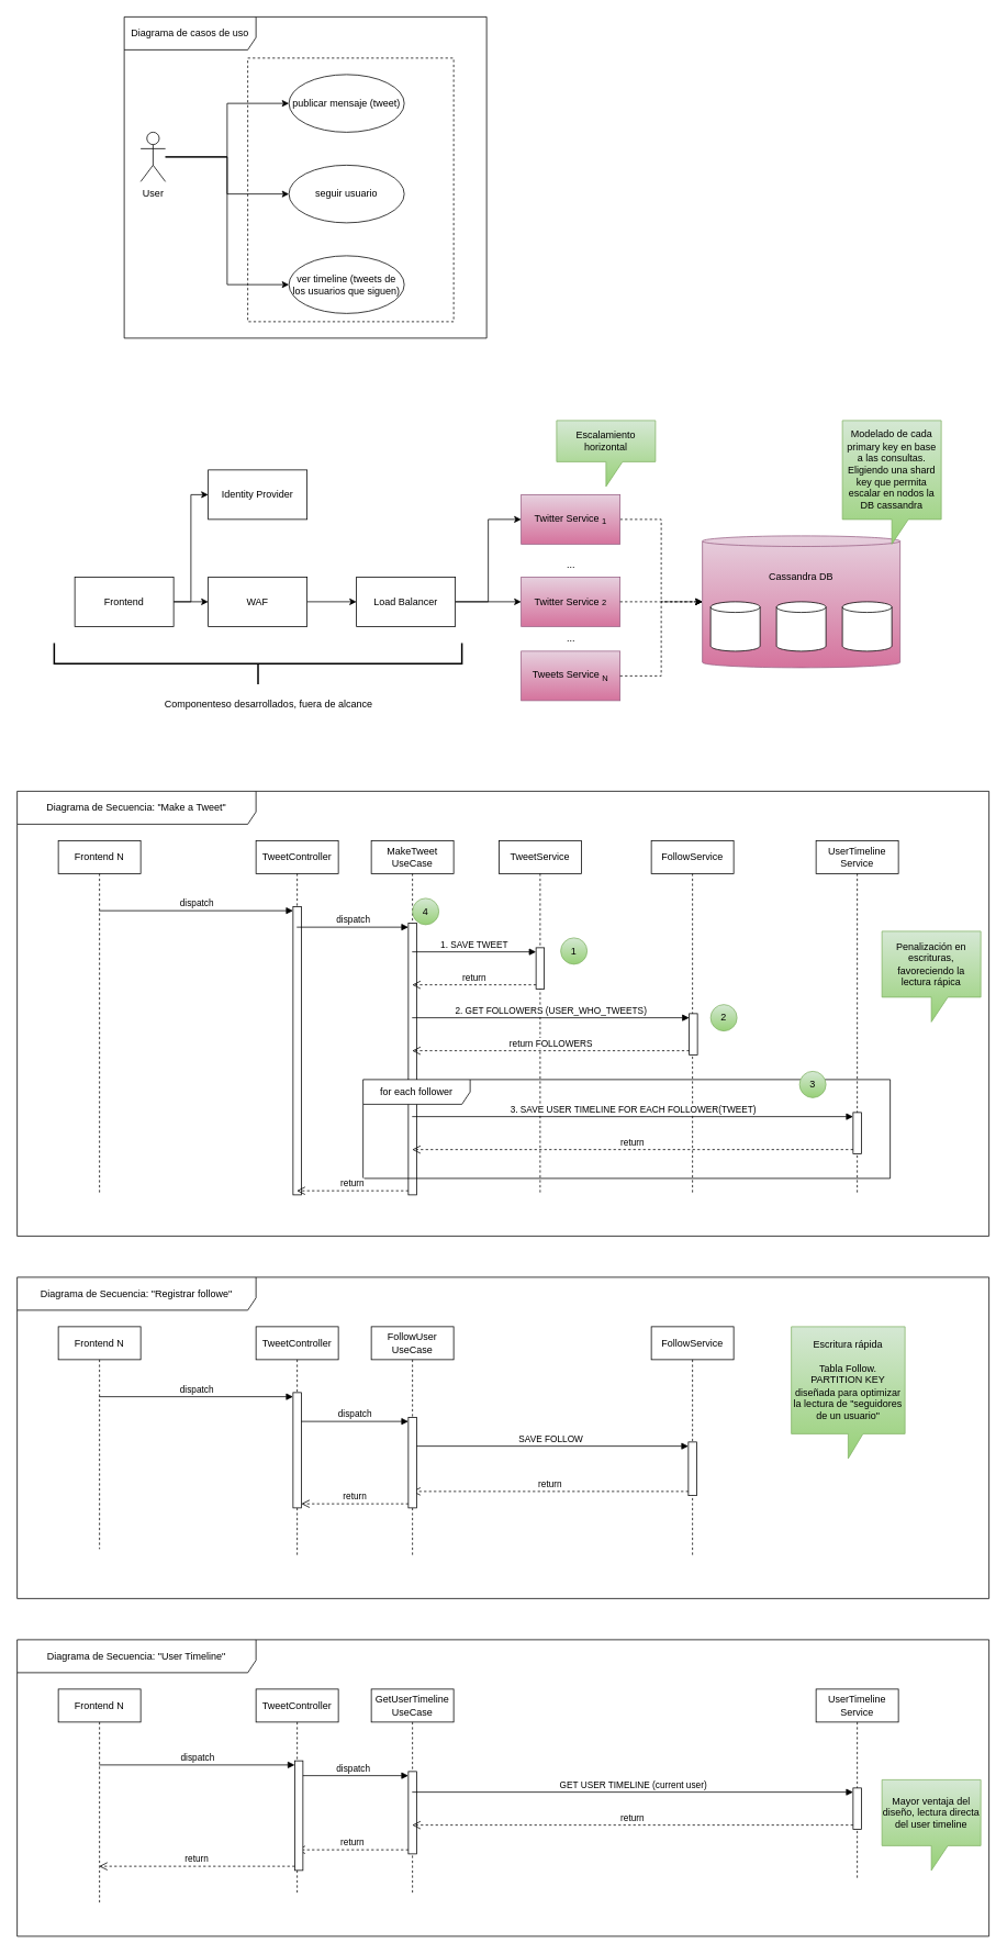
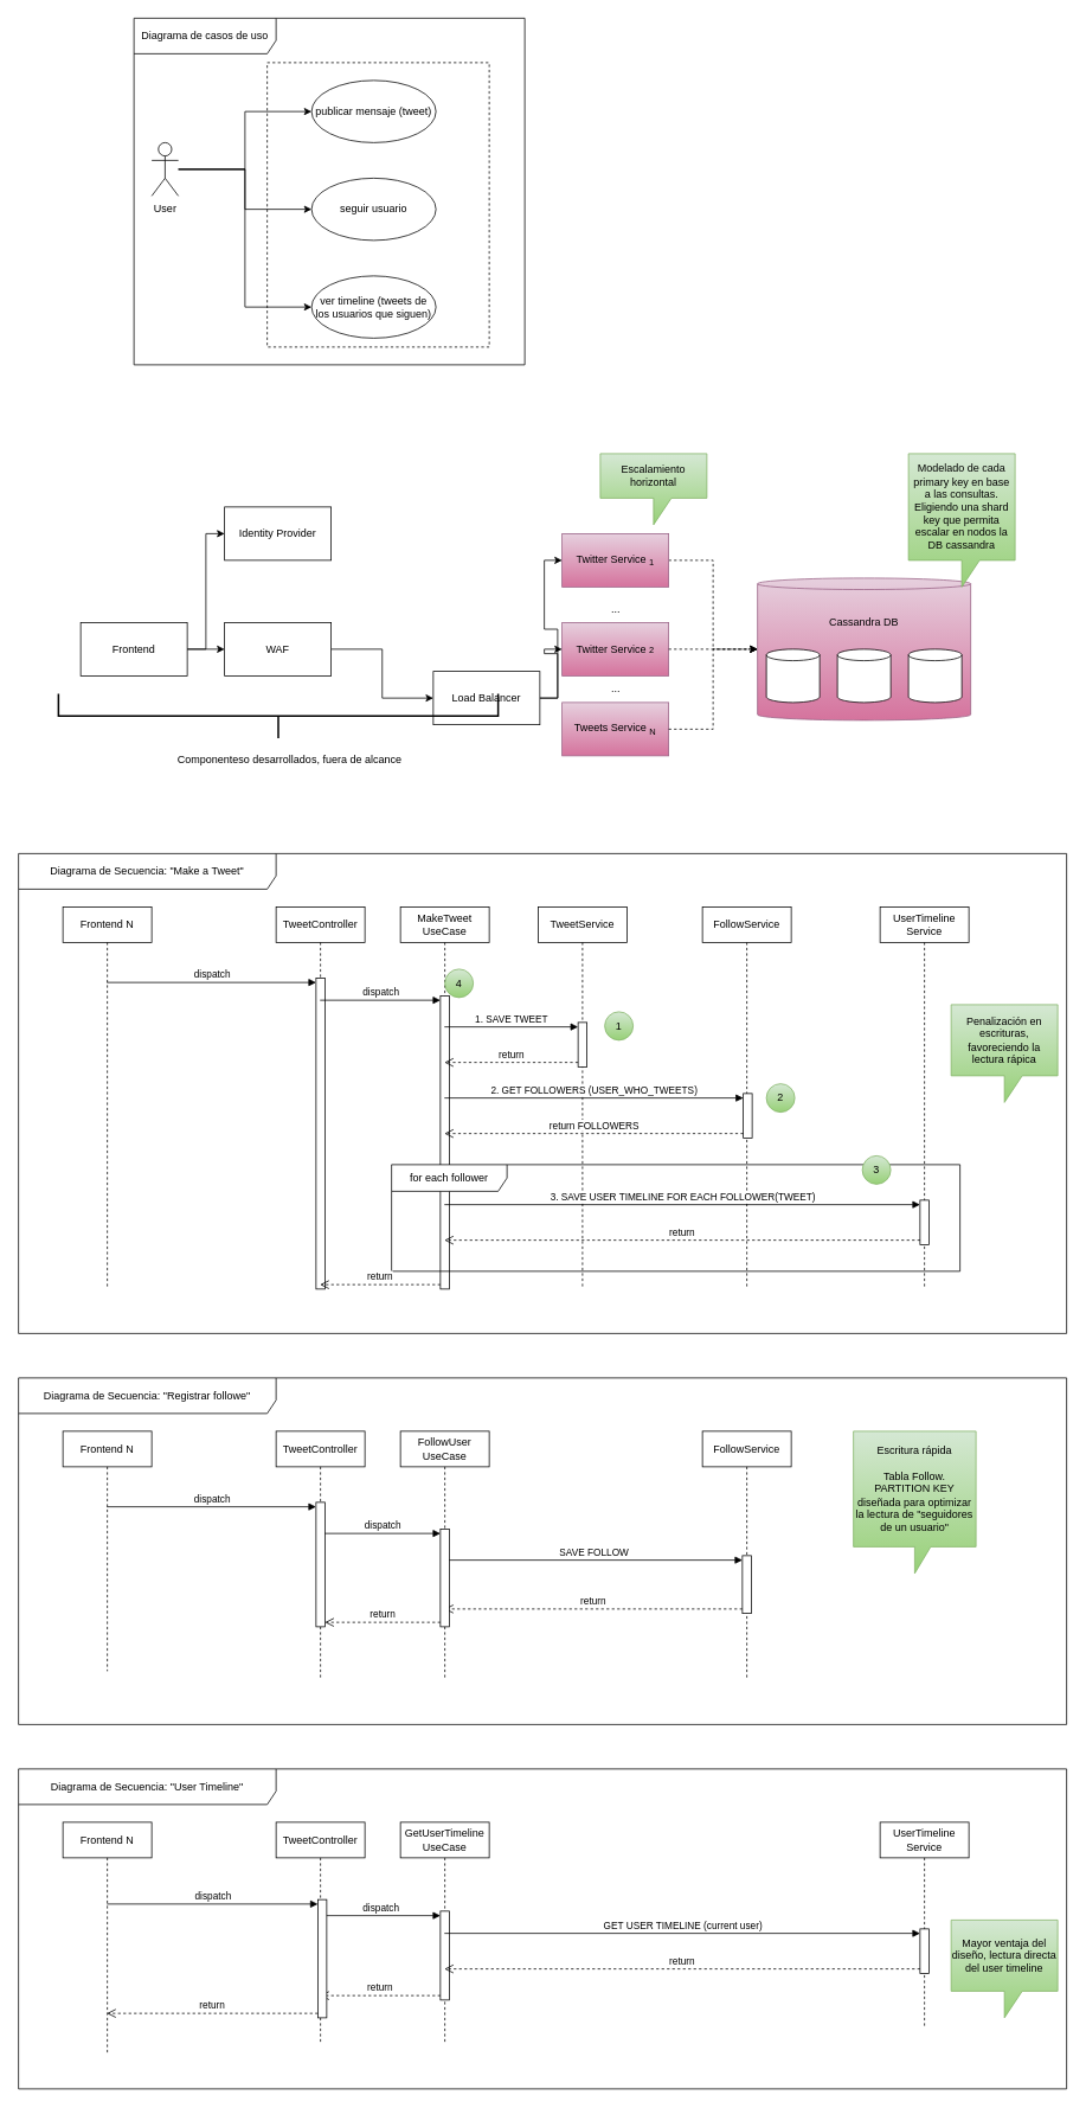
- <mxCell id="13" value="Load Balancer" style="rounded=0;whiteSpace=wrap;html=1;" parent="1" vertex="1"><mxGeometry x="432" y="700" width="120" height="60" as="geometry" /></mxCell>
+ <mxCell id="13" value="Load Balancer" style="rounded=0;whiteSpace=wrap;html=1;" parent="1" vertex="1"><mxGeometry x="487" y="755" width="120" height="60" as="geometry" /></mxCell>
